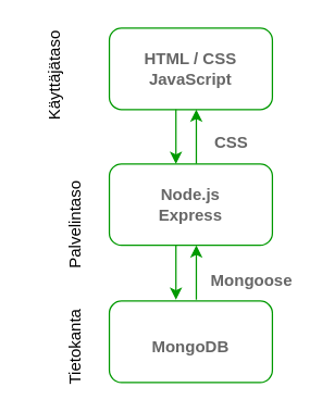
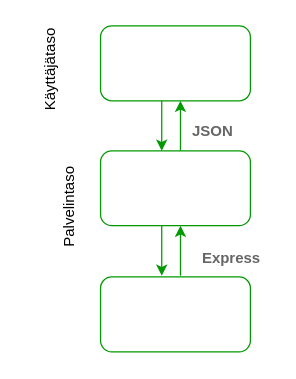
- <mxCell id="6" value="HTML / CSS JavaScript" style="text;html=1;strokeColor=none;fillColor=none;align=center;verticalAlign=middle;whiteSpace=wrap;rounded=0;fontStyle=1;fontColor=#666666;" vertex="1" parent="1"><mxGeometry x="85" y="35" width="110" height="30" as="geometry" /></mxCell>
- <mxCell id="7" value="CSS" style="text;html=1;strokeColor=none;fillColor=none;align=center;verticalAlign=middle;whiteSpace=wrap;rounded=0;labelBorderColor=none;fontColor=#666666;fontStyle=1" vertex="1" parent="1"><mxGeometry x="140" y="90" width="60" height="30" as="geometry" /></mxCell>
+ <mxCell id="7" value="JSON" style="text;html=1;strokeColor=none;fillColor=none;align=center;verticalAlign=middle;whiteSpace=wrap;rounded=0;labelBorderColor=none;fontColor=#666666;fontStyle=1" vertex="1" parent="1"><mxGeometry x="140" y="90" width="60" height="30" as="geometry" /></mxCell>
- <mxCell id="9" value="Node.js&lt;br&gt;Express" style="text;html=1;strokeColor=none;fillColor=none;align=center;verticalAlign=middle;whiteSpace=wrap;rounded=0;fontStyle=1;fontColor=#666666;" vertex="1" parent="1"><mxGeometry x="85" y="135" width="110" height="30" as="geometry" /></mxCell>
- <mxCell id="15" value="Mongoose" style="text;html=1;strokeColor=none;fillColor=none;align=center;verticalAlign=middle;whiteSpace=wrap;rounded=0;labelBorderColor=none;fontColor=#666666;fontStyle=1" vertex="1" parent="1"><mxGeometry x="155" y="191" width="60" height="30" as="geometry" /></mxCell>
+ <mxCell id="15" value="Express" style="text;html=1;strokeColor=none;fillColor=none;align=center;verticalAlign=middle;whiteSpace=wrap;rounded=0;labelBorderColor=none;fontColor=#666666;fontStyle=1" vertex="1" parent="1"><mxGeometry x="155" y="191" width="60" height="30" as="geometry" /></mxCell>
- <mxCell id="16" value="&lt;span style=&quot;color: rgb(0 , 0 , 0)&quot;&gt;Tietokanta&lt;/span&gt;" style="text;html=1;strokeColor=none;fillColor=none;align=center;verticalAlign=middle;whiteSpace=wrap;rounded=0;fontStyle=0;fontColor=#3333FF;horizontal=0;" vertex="1" parent="1"><mxGeometry x="35" y="240" width="40" height="30" as="geometry" /></mxCell>
- <mxCell id="12" value="MongoDB" style="text;html=1;strokeColor=none;fillColor=none;align=center;verticalAlign=middle;whiteSpace=wrap;rounded=0;fontStyle=1;fontColor=#666666;" vertex="1" parent="1"><mxGeometry x="85" y="240" width="110" height="30" as="geometry" /></mxCell>
